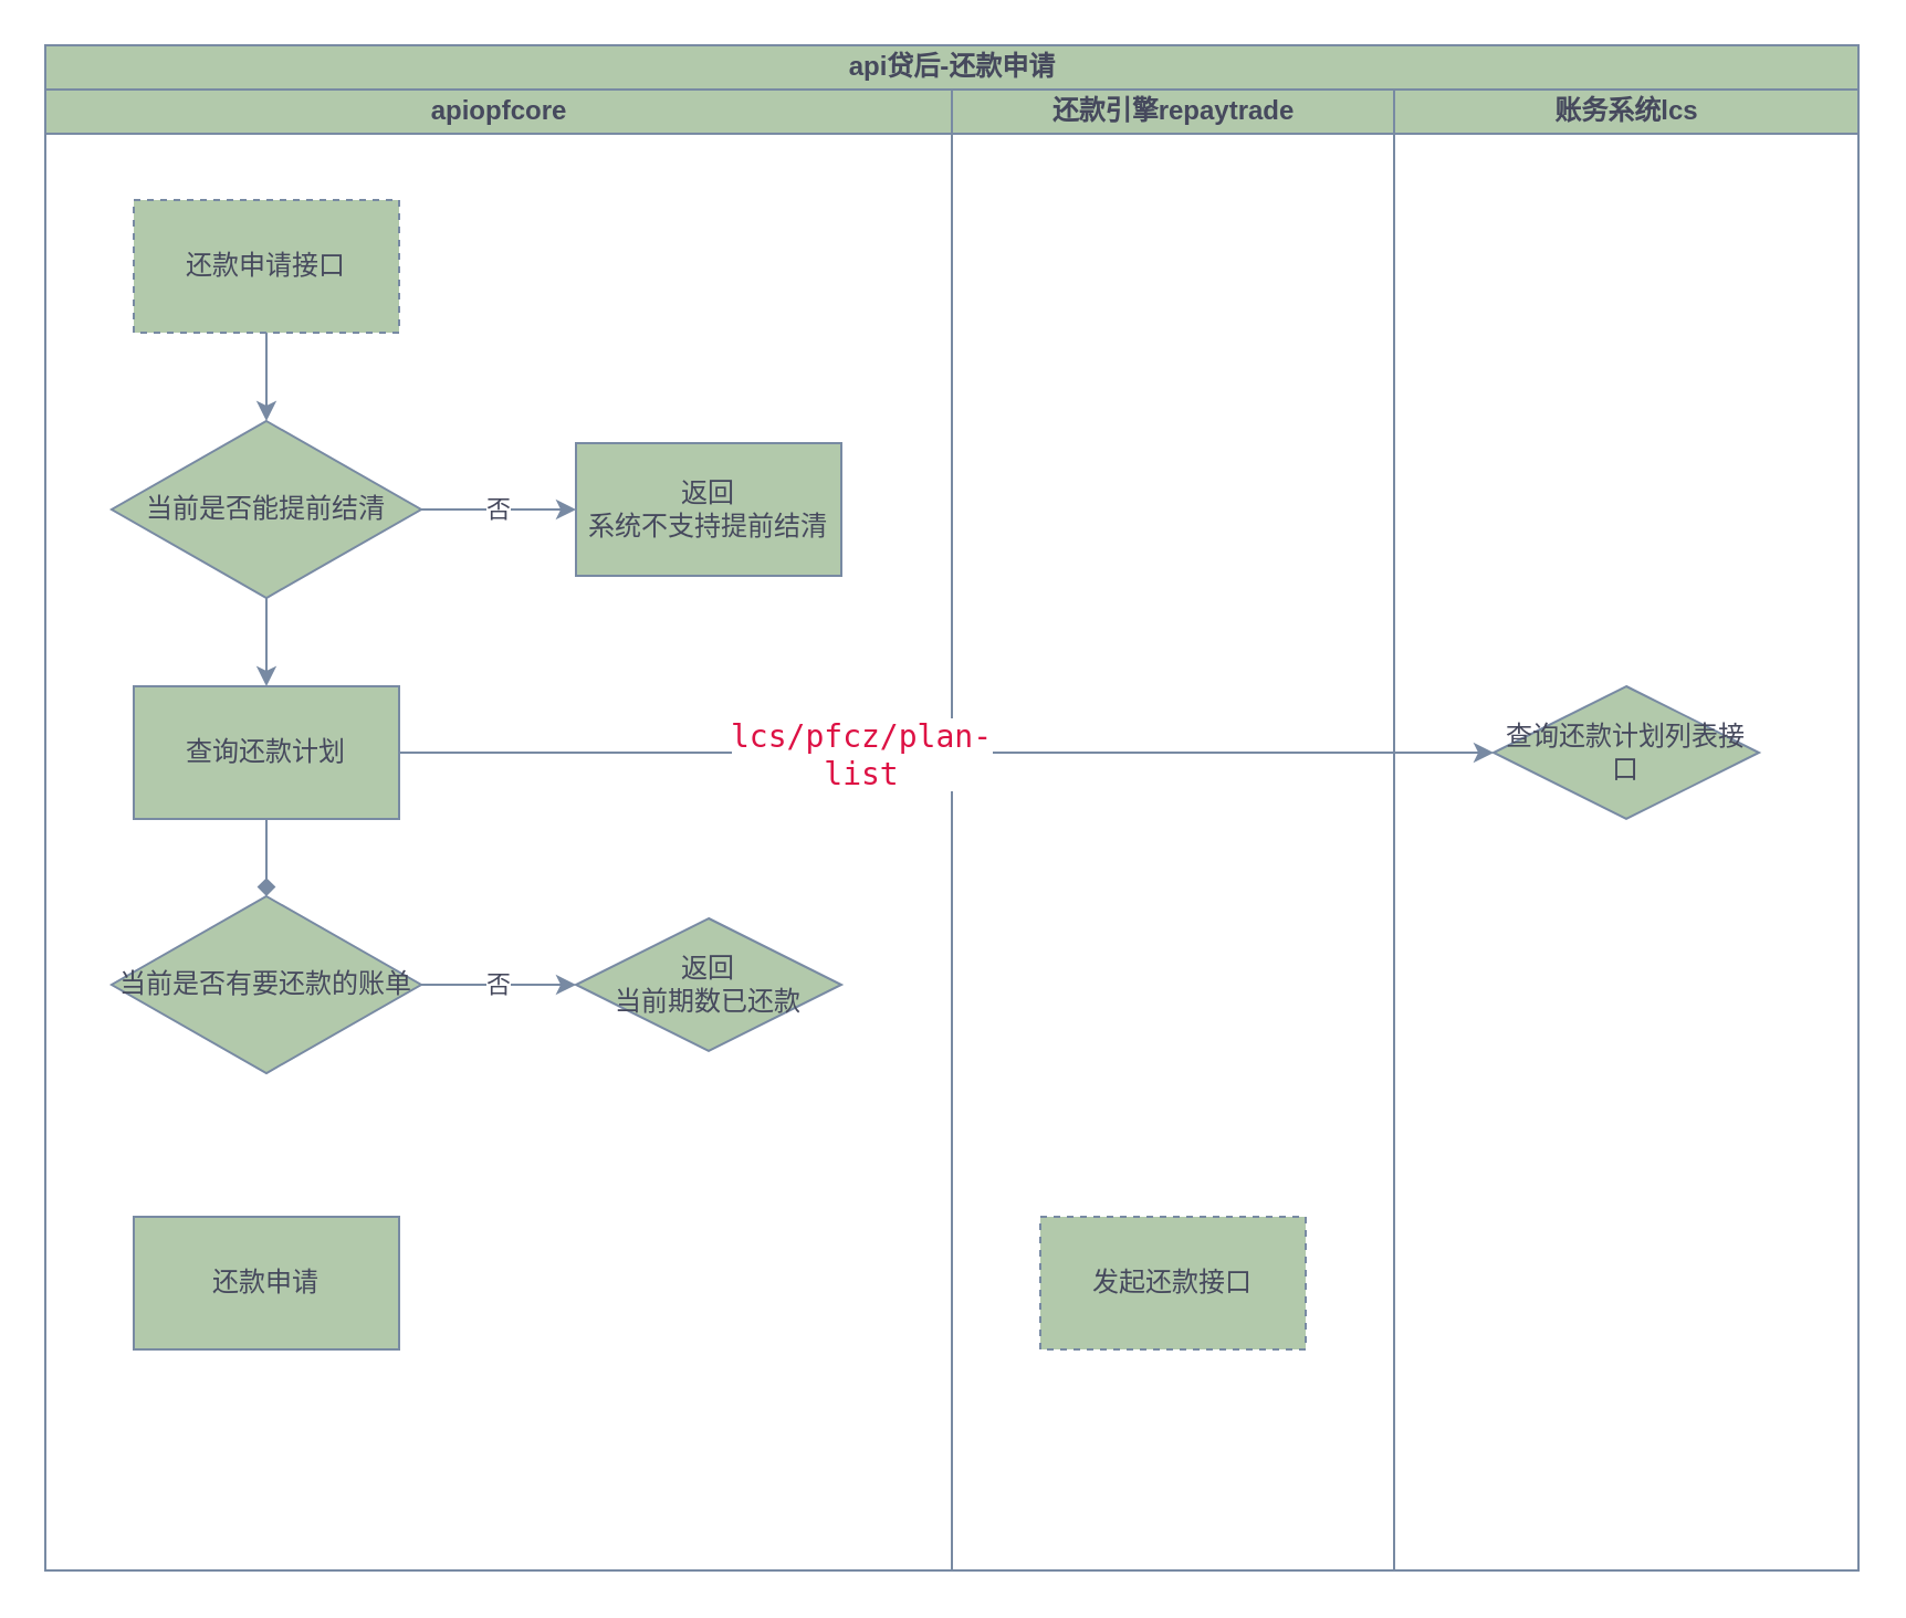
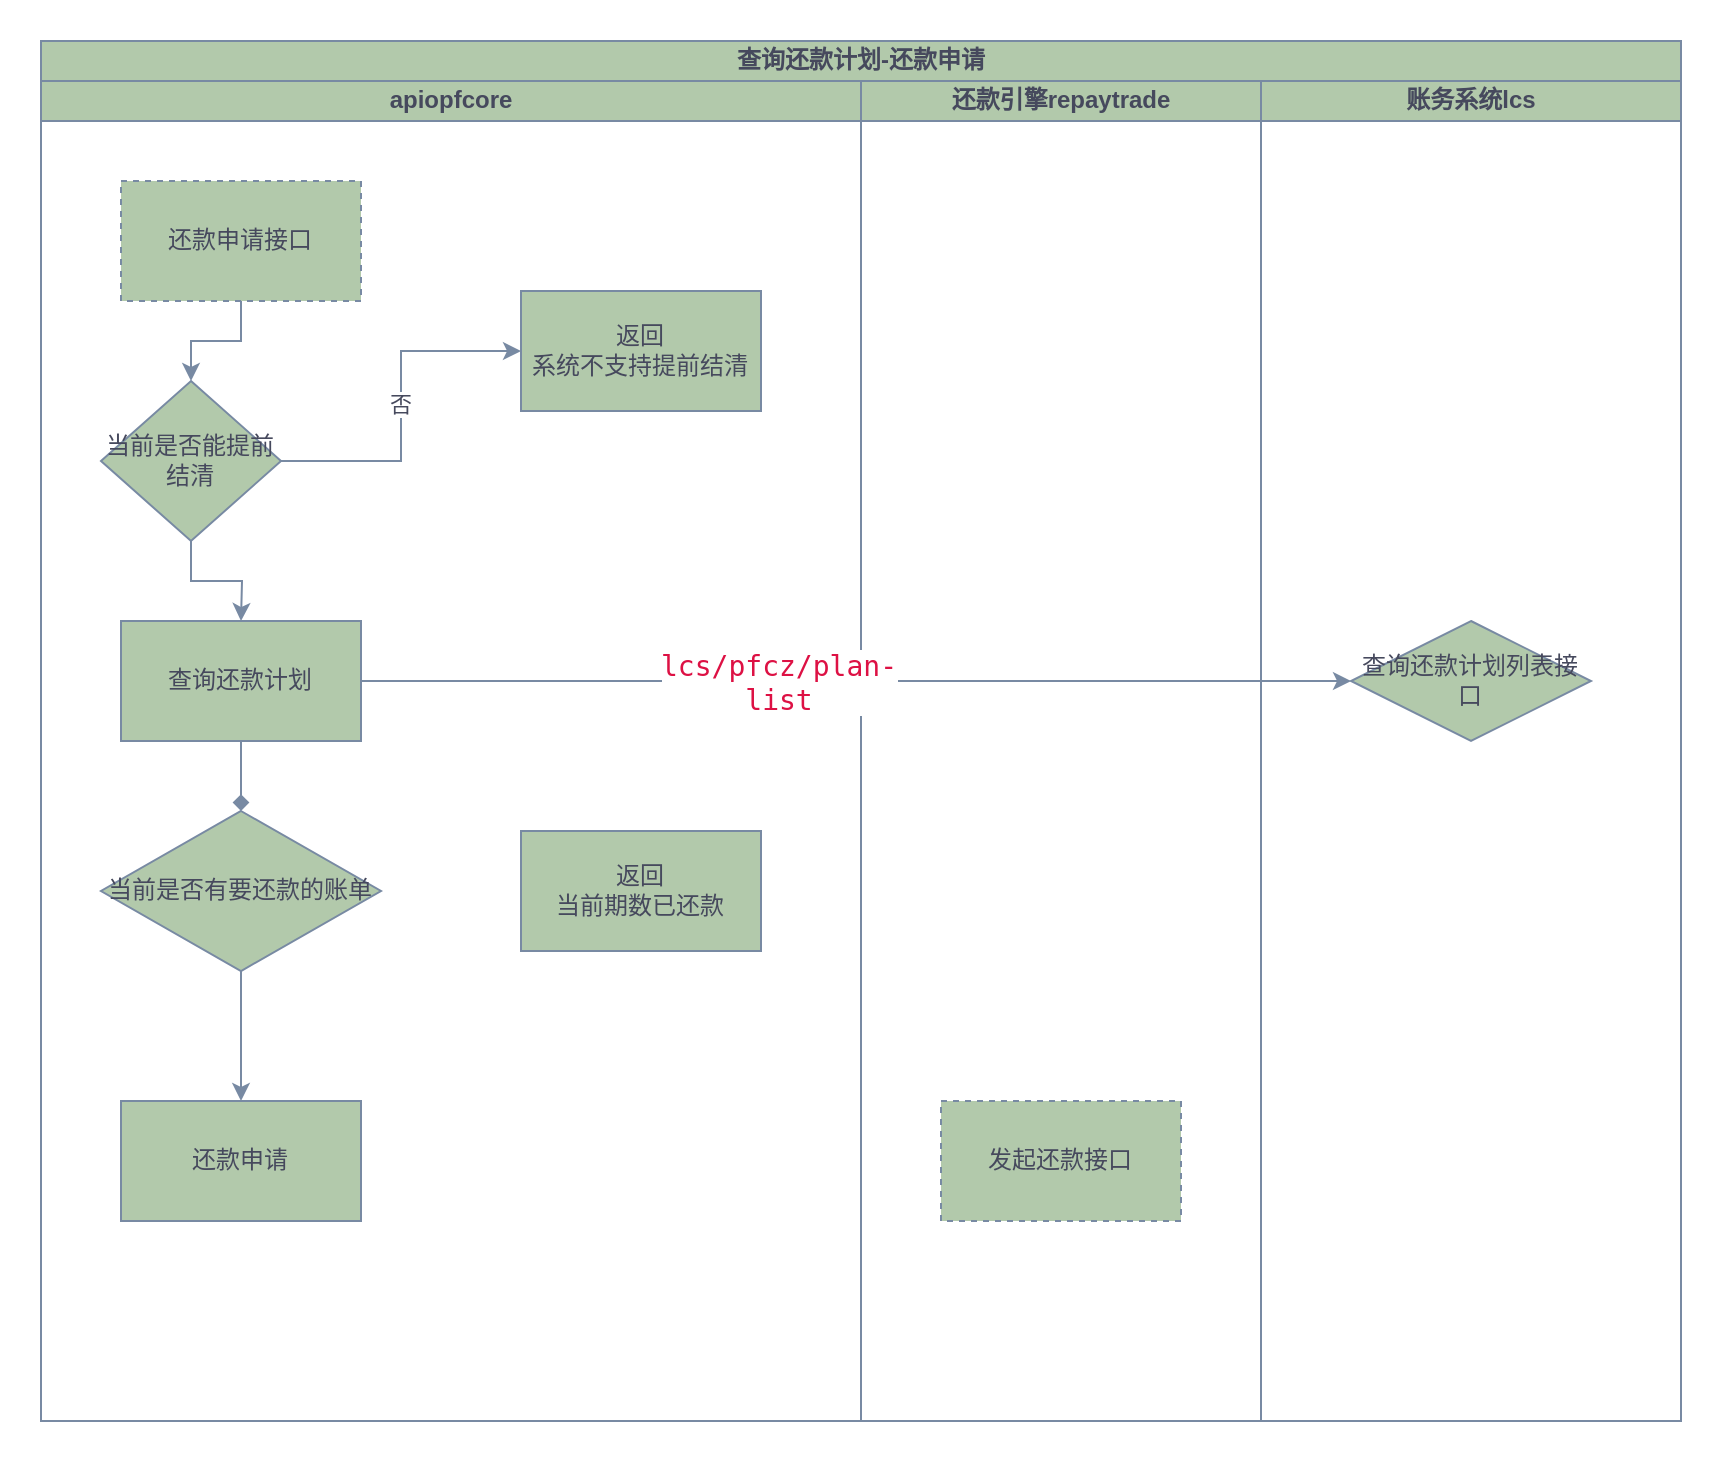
- <mxCell id="2" value="api贷后-还款申请" style="swimlane;childLayout=stackLayout;resizeParent=1;resizeParentMax=0;startSize=20;html=1;labelBackgroundColor=none;fillColor=#B2C9AB;strokeColor=#788AA3;fontColor=#46495D;" vertex="1" parent="1"><mxGeometry x="20" y="20" width="820" height="690" as="geometry" /></mxCell>
+ <mxCell id="2" value="查询还款计划-还款申请" style="swimlane;childLayout=stackLayout;resizeParent=1;resizeParentMax=0;startSize=20;html=1;labelBackgroundColor=none;fillColor=#B2C9AB;strokeColor=#788AA3;fontColor=#46495D;" vertex="1" parent="1"><mxGeometry x="20" y="20" width="820" height="690" as="geometry" /></mxCell>
- <mxCell id="8" value="当前是否能提前结清" style="rhombus;whiteSpace=wrap;html=1;fillColor=#B2C9AB;strokeColor=#788AA3;fontColor=#46495D;rounded=0;labelBackgroundColor=none;" vertex="1" parent="3"><mxGeometry x="30" y="150" width="140" height="80" as="geometry" /></mxCell>
+ <mxCell id="8" value="当前是否能提前结清" style="rhombus;whiteSpace=wrap;html=1;fillColor=#B2C9AB;strokeColor=#788AA3;fontColor=#46495D;rounded=0;labelBackgroundColor=none;" vertex="1" parent="3"><mxGeometry x="30" y="150" width="90" height="80" as="geometry" /></mxCell>
- <mxCell id="9" value="返回&lt;div&gt;系统不支持提前结清&lt;/div&gt;" style="whiteSpace=wrap;html=1;fillColor=#B2C9AB;strokeColor=#788AA3;fontColor=#46495D;rounded=0;labelBackgroundColor=none;" vertex="1" parent="3"><mxGeometry x="240" y="160" width="120" height="60" as="geometry" /></mxCell>
+ <mxCell id="9" value="返回&lt;div&gt;系统不支持提前结清&lt;/div&gt;" style="whiteSpace=wrap;html=1;fillColor=#B2C9AB;strokeColor=#788AA3;fontColor=#46495D;rounded=0;labelBackgroundColor=none;" vertex="1" parent="3"><mxGeometry x="240" y="105" width="120" height="60" as="geometry" /></mxCell>
- <mxCell id="12" value="否" style="edgeStyle=orthogonalEdgeStyle;rounded=0;orthogonalLoop=1;jettySize=auto;html=1;strokeColor=#788AA3;fontColor=#46495D;fillColor=#B2C9AB;" edge="1" parent="3" source="14" target="15"><mxGeometry relative="1" as="geometry" /></mxCell>
- <mxCell id="15" value="返回&lt;div&gt;当前期数已还款&lt;/div&gt;" style="rhombus;whiteSpace=wrap;html=1;fillColor=#B2C9AB;strokeColor=#788AA3;fontColor=#46495D;labelBackgroundColor=none;" vertex="1" parent="3"><mxGeometry x="240" y="375" width="120" height="60" as="geometry" /></mxCell>
+ <mxCell id="15" value="返回&lt;div&gt;当前期数已还款&lt;/div&gt;" style="whiteSpace=wrap;html=1;fillColor=#B2C9AB;strokeColor=#788AA3;fontColor=#46495D;rounded=0;labelBackgroundColor=none;" vertex="1" parent="3"><mxGeometry x="240" y="375" width="120" height="60" as="geometry" /></mxCell>
+ <mxCell id="13" value="" style="edgeStyle=orthogonalEdgeStyle;rounded=0;orthogonalLoop=1;jettySize=auto;html=1;strokeColor=#788AA3;fontColor=#46495D;fillColor=#B2C9AB;" edge="1" parent="3" source="14" target="16"><mxGeometry relative="1" as="geometry" /></mxCell>
